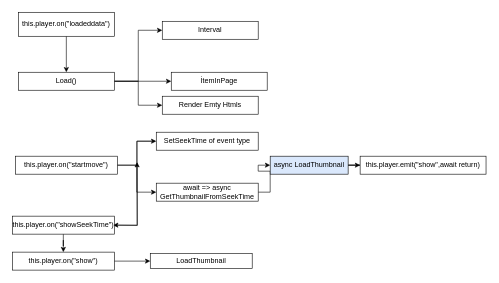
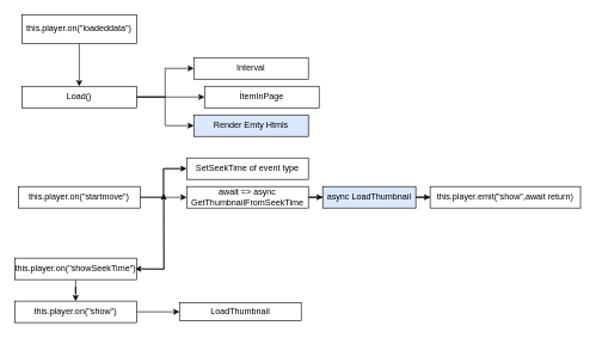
- <mxCell id="8" value="Interval" style="rounded=0;whiteSpace=wrap;html=1;" vertex="1" parent="1"><mxGeometry x="270" y="35" width="160" height="30" as="geometry" /></mxCell>
+ <mxCell id="8" value="Interval" style="rounded=0;whiteSpace=wrap;html=1;" vertex="1" parent="1"><mxGeometry x="270" y="80" width="160" height="30" as="geometry" /></mxCell>
- <mxCell id="20" value="Render Emty Htmls" style="rounded=0;whiteSpace=wrap;html=1;" vertex="1" parent="1"><mxGeometry x="270" y="160" width="160" height="30" as="geometry" /></mxCell>
+ <mxCell id="20" value="Render Emty Htmls" style="rounded=0;whiteSpace=wrap;html=1;fillColor=#dae8fc;" vertex="1" parent="1"><mxGeometry x="270" y="160" width="160" height="30" as="geometry" /></mxCell>
- <mxCell id="16" value="await =&amp;gt; async GetThumbnailFromSeekTime" style="rounded=0;whiteSpace=wrap;html=1;" vertex="1" parent="1"><mxGeometry x="260" y="305" width="170" height="30" as="geometry" /></mxCell>
+ <mxCell id="16" value="await =&amp;gt; async GetThumbnailFromSeekTime" style="rounded=0;whiteSpace=wrap;html=1;" vertex="1" parent="1"><mxGeometry x="260" y="260" width="170" height="30" as="geometry" /></mxCell>
